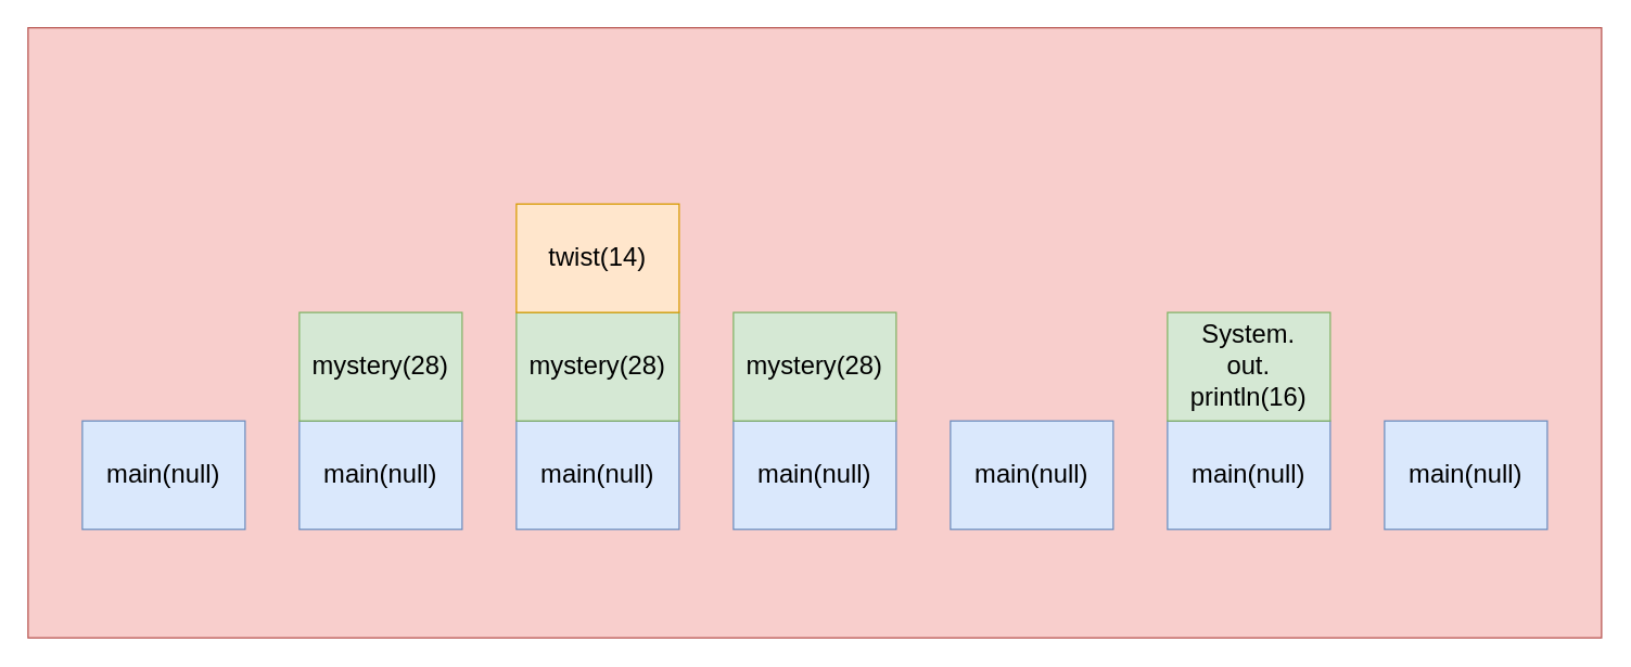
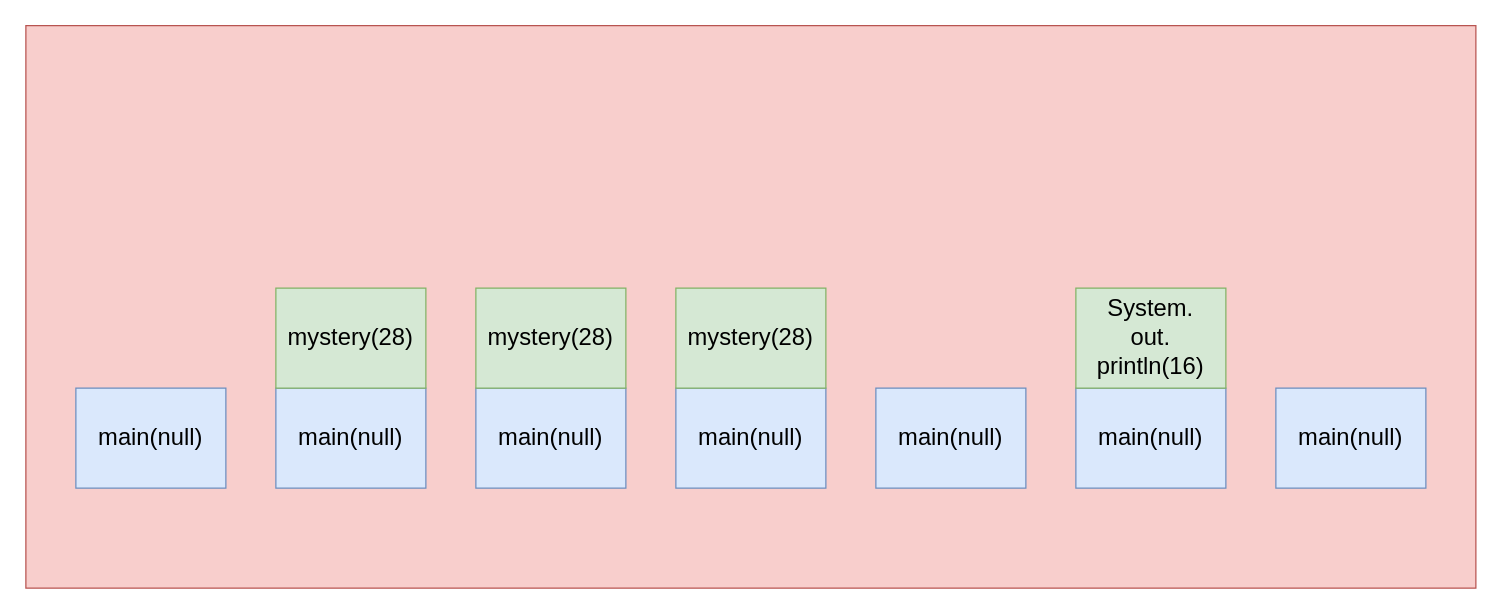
- <mxCell id="9" value="twist(14)" style="rounded=0;whiteSpace=wrap;html=1;fillColor=#ffe6cc;strokeColor=#d79b00;fontSize=19;" vertex="1" parent="3"><mxGeometry x="320" width="120" height="80" as="geometry" /></mxCell>
